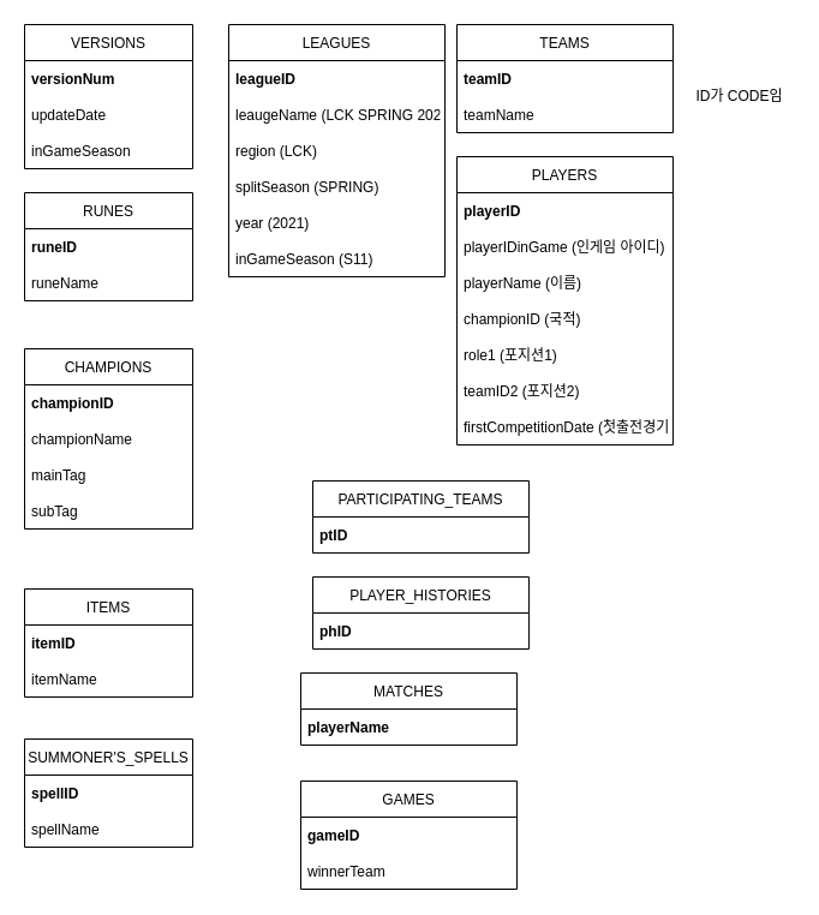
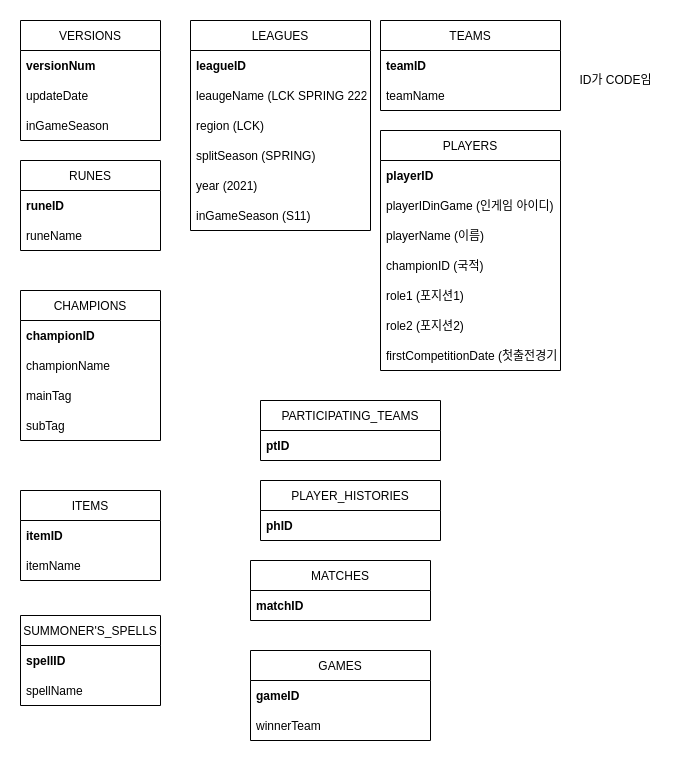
- <mxCell id="22" value="leaugeName (LCK SPRING 2021)" style="text;strokeColor=none;fillColor=none;align=left;verticalAlign=middle;spacingLeft=4;spacingRight=4;overflow=hidden;points=[[0,0.5],[1,0.5]];portConstraint=eastwest;rotatable=0;fontStyle=0" vertex="1" parent="20"><mxGeometry y="60" width="180" height="30" as="geometry" /></mxCell>
+ <mxCell id="22" value="leaugeName (LCK SPRING 2221)" style="text;strokeColor=none;fillColor=none;align=left;verticalAlign=middle;spacingLeft=4;spacingRight=4;overflow=hidden;points=[[0,0.5],[1,0.5]];portConstraint=eastwest;rotatable=0;fontStyle=0" vertex="1" parent="20"><mxGeometry y="60" width="180" height="30" as="geometry" /></mxCell>
- <mxCell id="36" value="teamID2 (포지션2)" style="text;strokeColor=none;fillColor=none;align=left;verticalAlign=middle;spacingLeft=4;spacingRight=4;overflow=hidden;points=[[0,0.5],[1,0.5]];portConstraint=eastwest;rotatable=0;fontStyle=0" vertex="1" parent="30"><mxGeometry y="180" width="180" height="30" as="geometry" /></mxCell>
+ <mxCell id="36" value="role2 (포지션2)" style="text;strokeColor=none;fillColor=none;align=left;verticalAlign=middle;spacingLeft=4;spacingRight=4;overflow=hidden;points=[[0,0.5],[1,0.5]];portConstraint=eastwest;rotatable=0;fontStyle=0" vertex="1" parent="30"><mxGeometry y="180" width="180" height="30" as="geometry" /></mxCell>
- <mxCell id="44" value="playerName" style="text;strokeColor=none;fillColor=none;align=left;verticalAlign=middle;spacingLeft=4;spacingRight=4;overflow=hidden;points=[[0,0.5],[1,0.5]];portConstraint=eastwest;rotatable=0;fontStyle=1" vertex="1" parent="43"><mxGeometry y="30" width="180" height="30" as="geometry" /></mxCell>
+ <mxCell id="44" value="matchID" style="text;strokeColor=none;fillColor=none;align=left;verticalAlign=middle;spacingLeft=4;spacingRight=4;overflow=hidden;points=[[0,0.5],[1,0.5]];portConstraint=eastwest;rotatable=0;fontStyle=1" vertex="1" parent="43"><mxGeometry y="30" width="180" height="30" as="geometry" /></mxCell>
